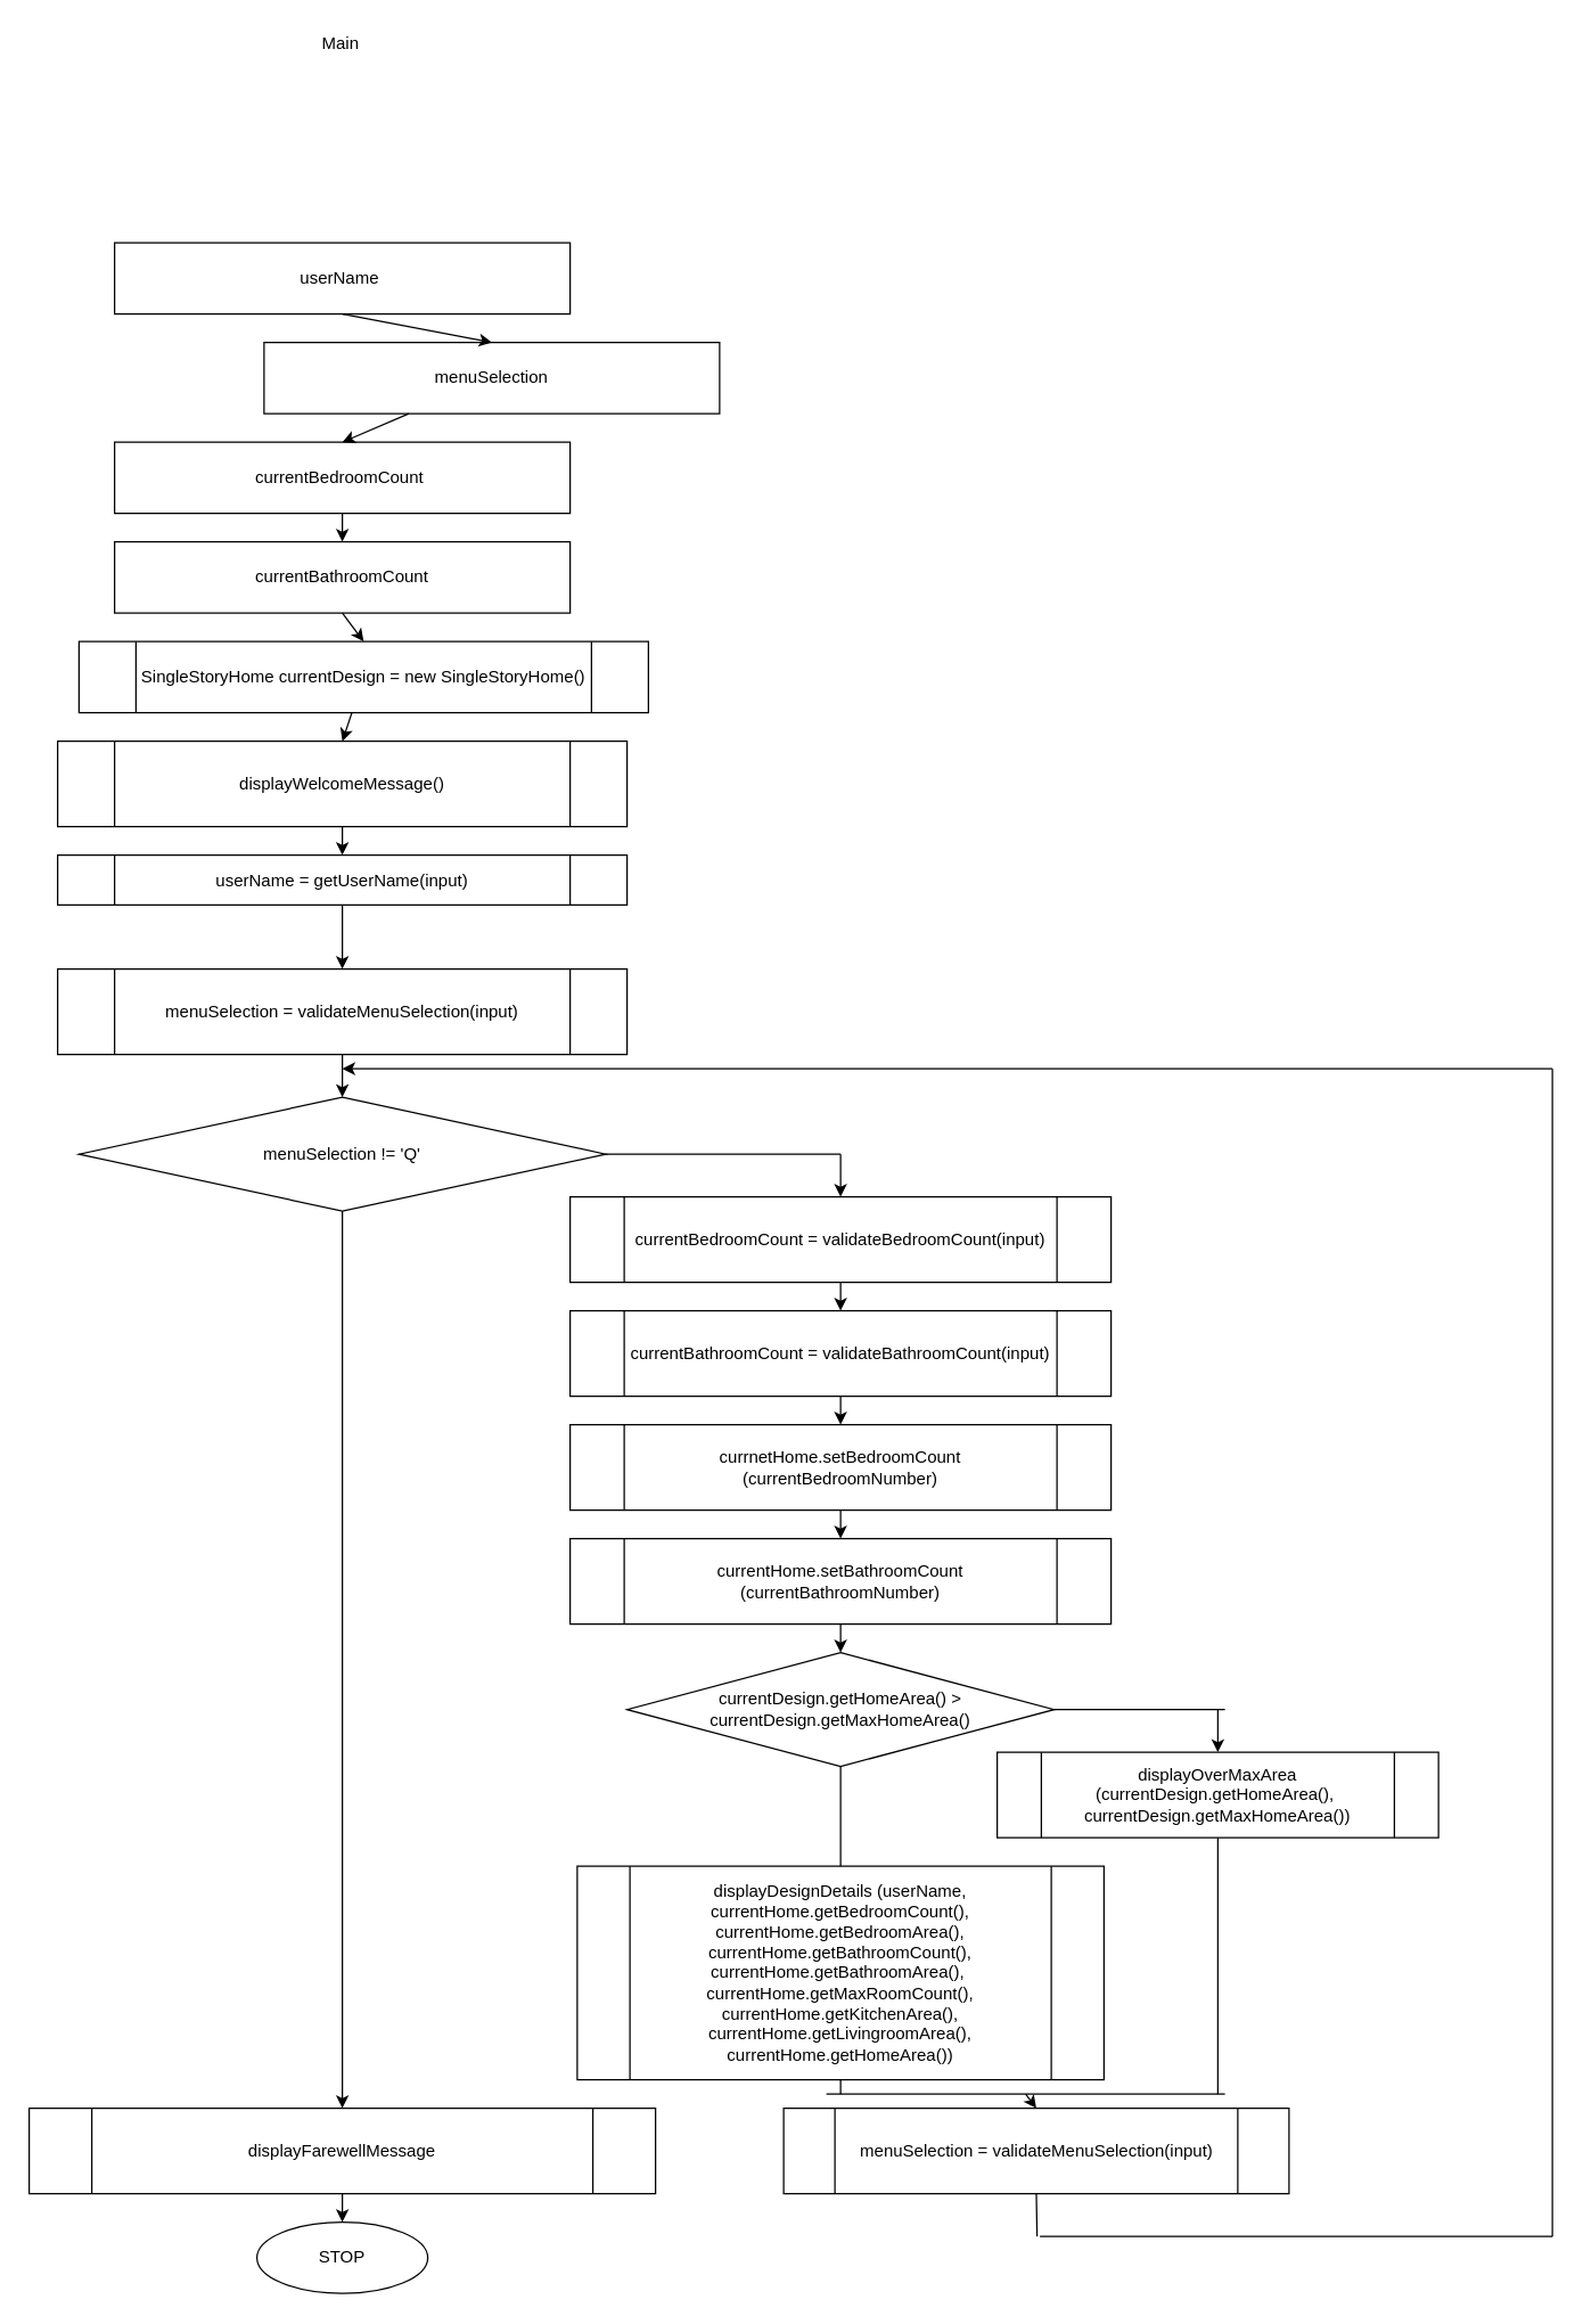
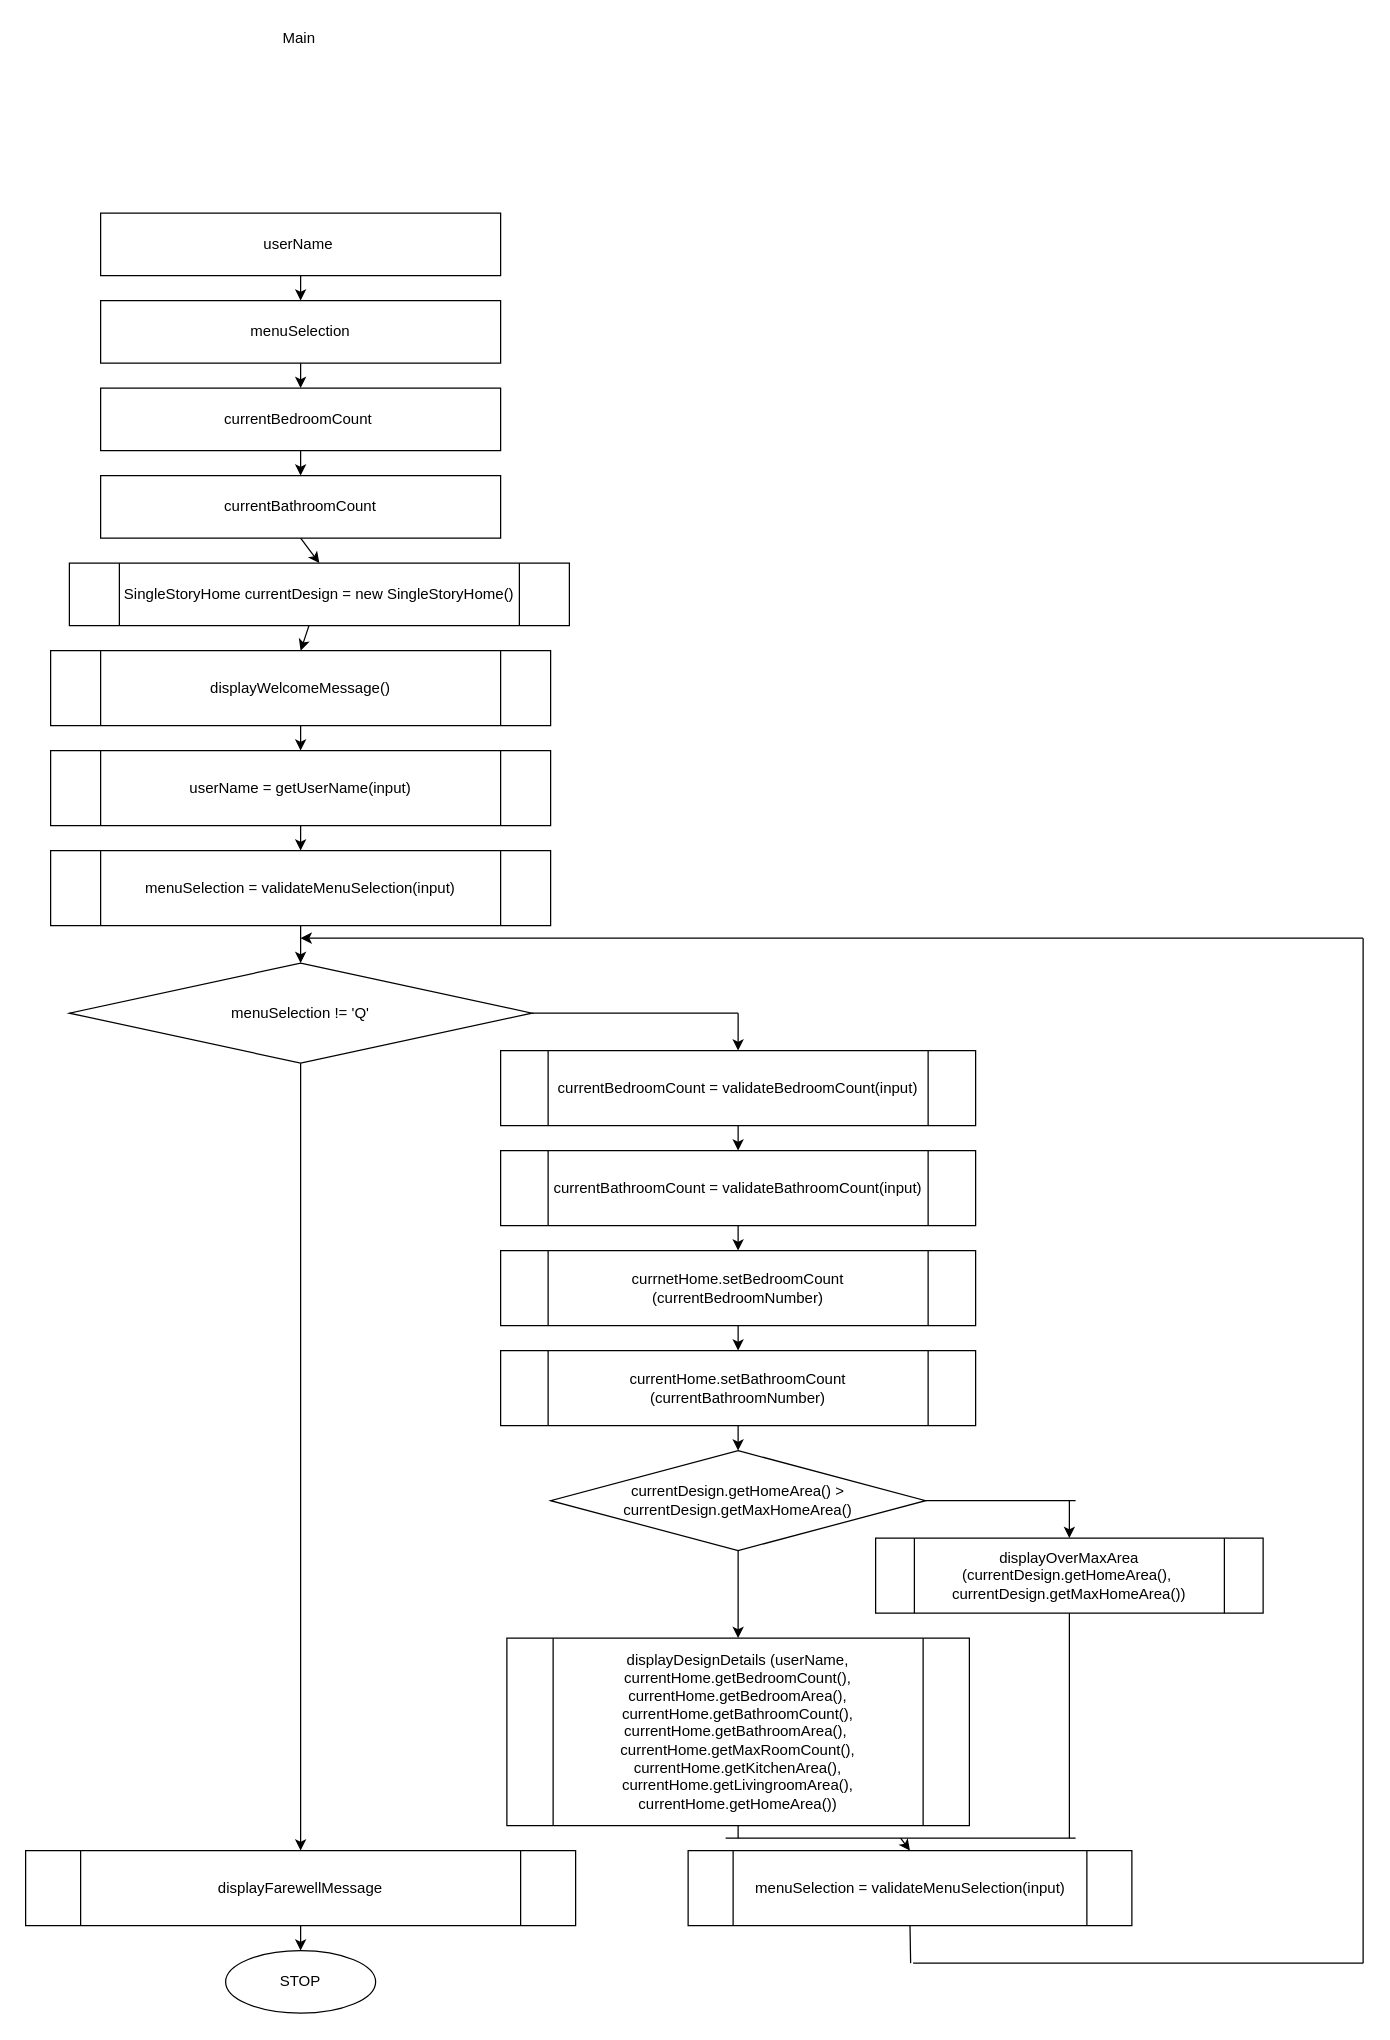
- <mxCell id="44" value="menuSelection" style="rounded=0;whiteSpace=wrap;html=1;direction=west;" parent="1" vertex="1"><mxGeometry x="185" y="240" width="320" height="50" as="geometry" /></mxCell>
+ <mxCell id="44" value="menuSelection" style="rounded=0;whiteSpace=wrap;html=1;direction=west;" parent="1" vertex="1"><mxGeometry x="80" y="240" width="320" height="50" as="geometry" /></mxCell>
- <mxCell id="5" value="userName = getUserName(input)" style="shape=process;whiteSpace=wrap;html=1;backgroundOutline=1;" parent="1" vertex="1"><mxGeometry x="40" y="600" width="400" height="35" as="geometry" /></mxCell>
+ <mxCell id="5" value="userName = getUserName(input)" style="shape=process;whiteSpace=wrap;html=1;backgroundOutline=1;" parent="1" vertex="1"><mxGeometry x="40" y="600" width="400" height="60" as="geometry" /></mxCell>
- <mxCell id="36" value="" style="endArrow=none;html=1;entryX=0.5;entryY=0;entryDx=0;entryDy=0;exitX=0.5;exitY=1;exitDx=0;exitDy=0;" parent="1" source="20" target="24" edge="1"><mxGeometry width="50" height="50" relative="1" as="geometry"><mxPoint x="290" y="1250" as="sourcePoint" /><mxPoint x="340" y="1200" as="targetPoint" /></mxGeometry></mxCell>
+ <mxCell id="36" value="" style="endArrow=classic;html=1;entryX=0.5;entryY=0;entryDx=0;entryDy=0;exitX=0.5;exitY=1;exitDx=0;exitDy=0;" parent="1" source="20" target="24" edge="1"><mxGeometry width="50" height="50" relative="1" as="geometry"><mxPoint x="290" y="1250" as="sourcePoint" /><mxPoint x="340" y="1200" as="targetPoint" /></mxGeometry></mxCell>
